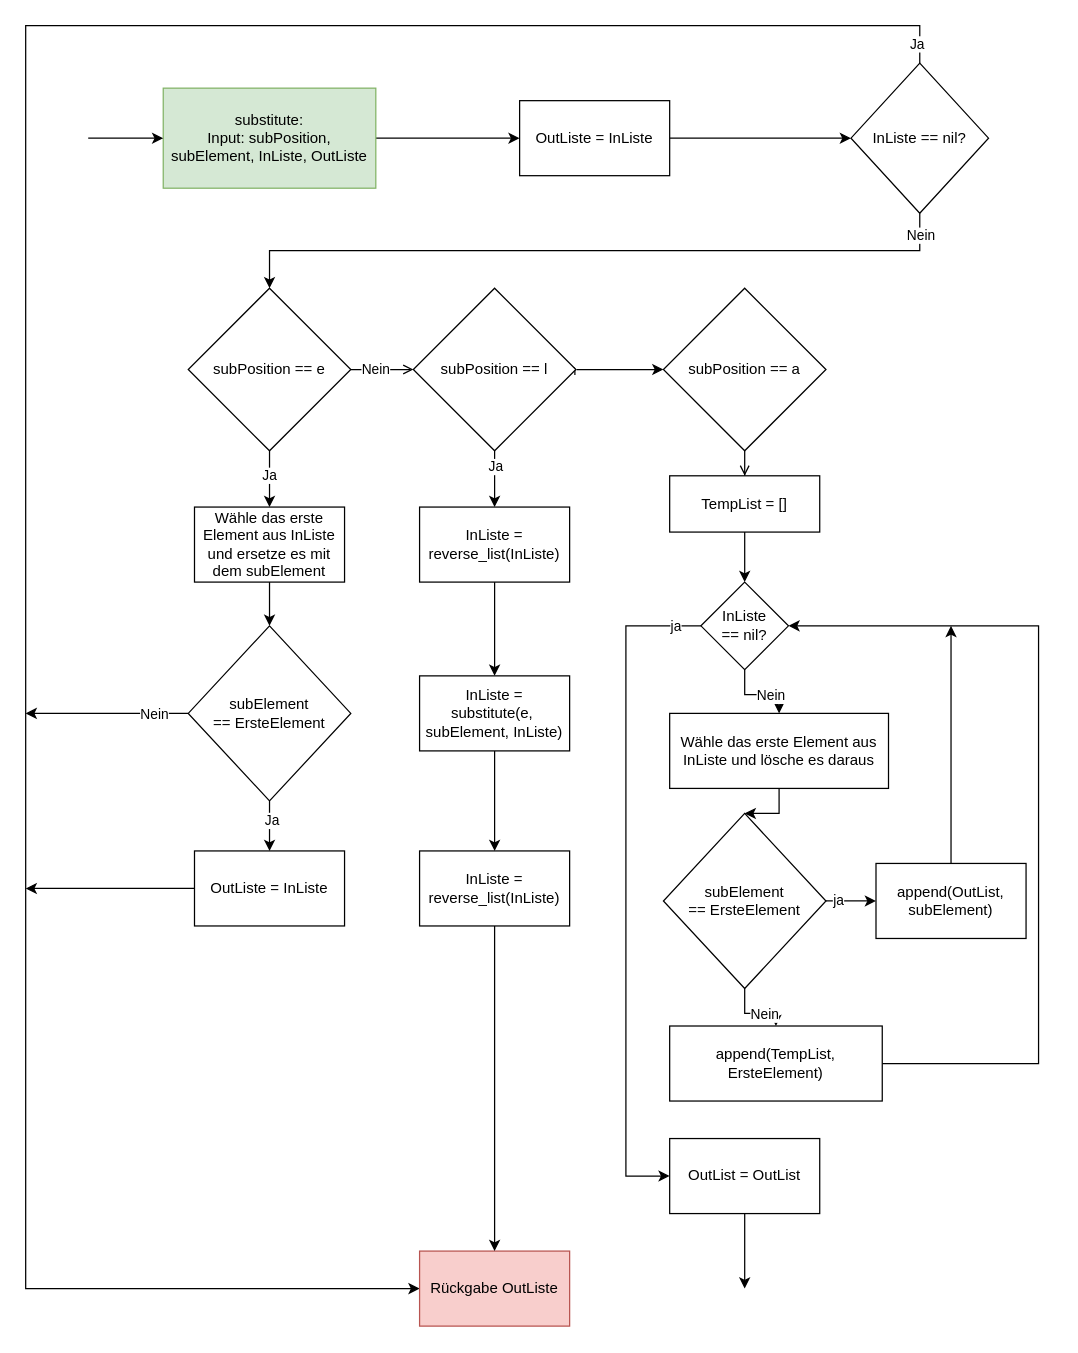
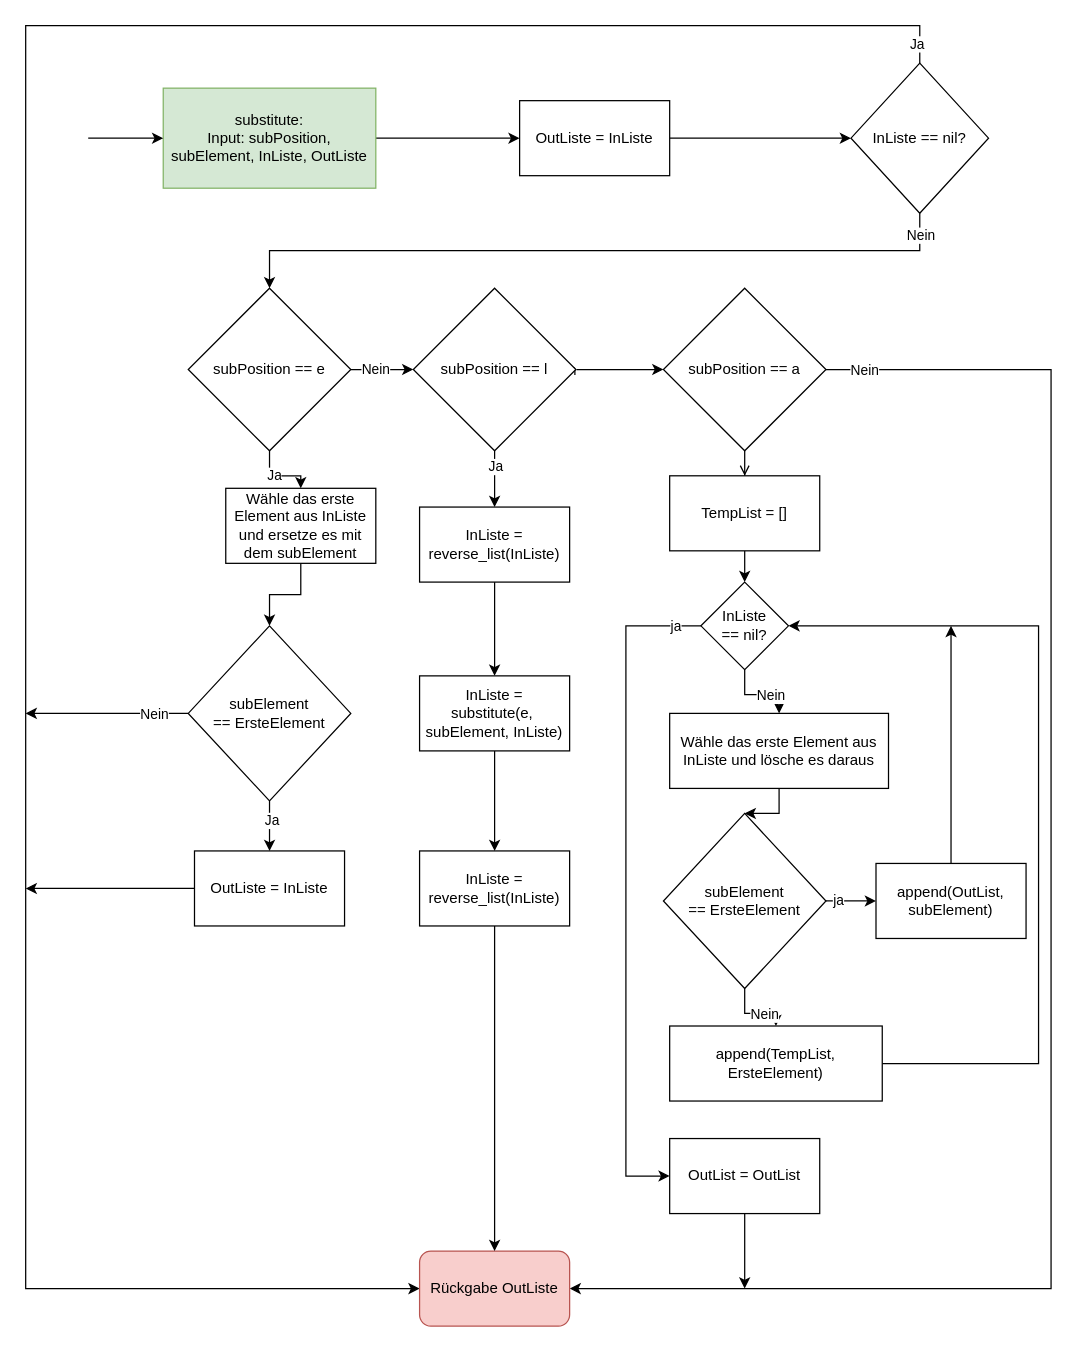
- <mxCell id="10" value="Nein" style="edgeStyle=orthogonalEdgeStyle;rounded=0;orthogonalLoop=1;jettySize=auto;html=1;entryX=0;entryY=0.5;entryDx=0;entryDy=0;endArrow=open;" parent="1" source="12" target="17" edge="1"><mxGeometry x="-0.2" relative="1" as="geometry"><mxPoint as="offset" /></mxGeometry></mxCell>
+ <mxCell id="10" value="Nein" style="edgeStyle=orthogonalEdgeStyle;rounded=0;orthogonalLoop=1;jettySize=auto;html=1;entryX=0;entryY=0.5;entryDx=0;entryDy=0;" parent="1" source="12" target="17" edge="1"><mxGeometry x="-0.2" relative="1" as="geometry"><mxPoint as="offset" /></mxGeometry></mxCell>
- <mxCell id="45" value="TempList = []" style="rounded=0;whiteSpace=wrap;html=1;" vertex="1" parent="1"><mxGeometry x="535" y="380" width="120" height="45" as="geometry" /></mxCell>
+ <mxCell id="45" value="TempList = []" style="rounded=0;whiteSpace=wrap;html=1;" vertex="1" parent="1"><mxGeometry x="535" y="380" width="120" height="60" as="geometry" /></mxCell>
- <mxCell id="25" value="Wähle das erste Element aus InListe und ersetze es mit dem subElement" style="rounded=0;whiteSpace=wrap;html=1;" parent="1" vertex="1"><mxGeometry x="155" y="405" width="120" height="60" as="geometry" /></mxCell>
+ <mxCell id="25" value="Wähle das erste Element aus InListe und ersetze es mit dem subElement" style="rounded=0;whiteSpace=wrap;html=1;" parent="1" vertex="1"><mxGeometry x="180" y="390" width="120" height="60" as="geometry" /></mxCell>
+ <mxCell id="20" style="edgeStyle=orthogonalEdgeStyle;rounded=0;orthogonalLoop=1;jettySize=auto;html=1;entryX=1;entryY=0.5;entryDx=0;entryDy=0;" parent="1" source="23" target="31" edge="1"><mxGeometry relative="1" as="geometry"><Array as="points"><mxPoint x="840" y="295" /><mxPoint x="840" y="1030" /></Array></mxGeometry></mxCell>
+ <mxCell id="21" value="Nein" style="edgeLabel;html=1;align=center;verticalAlign=middle;resizable=0;points=[];rotation=0;" parent="20" vertex="1" connectable="0"><mxGeometry x="-0.961" y="-1" relative="1" as="geometry"><mxPoint x="5.29" y="-1" as="offset" /></mxGeometry></mxCell>
- <mxCell id="31" value="Rückgabe OutListe" style="rounded=0;whiteSpace=wrap;html=1;fillColor=#f8cecc;strokeColor=#b85450;" parent="1" vertex="1"><mxGeometry x="335" y="1000" width="120" height="60" as="geometry" /></mxCell>
+ <mxCell id="31" value="Rückgabe OutListe" style="whiteSpace=wrap;html=1;fillColor=#f8cecc;strokeColor=#b85450;rounded=1;" parent="1" vertex="1"><mxGeometry x="335" y="1000" width="120" height="60" as="geometry" /></mxCell>
